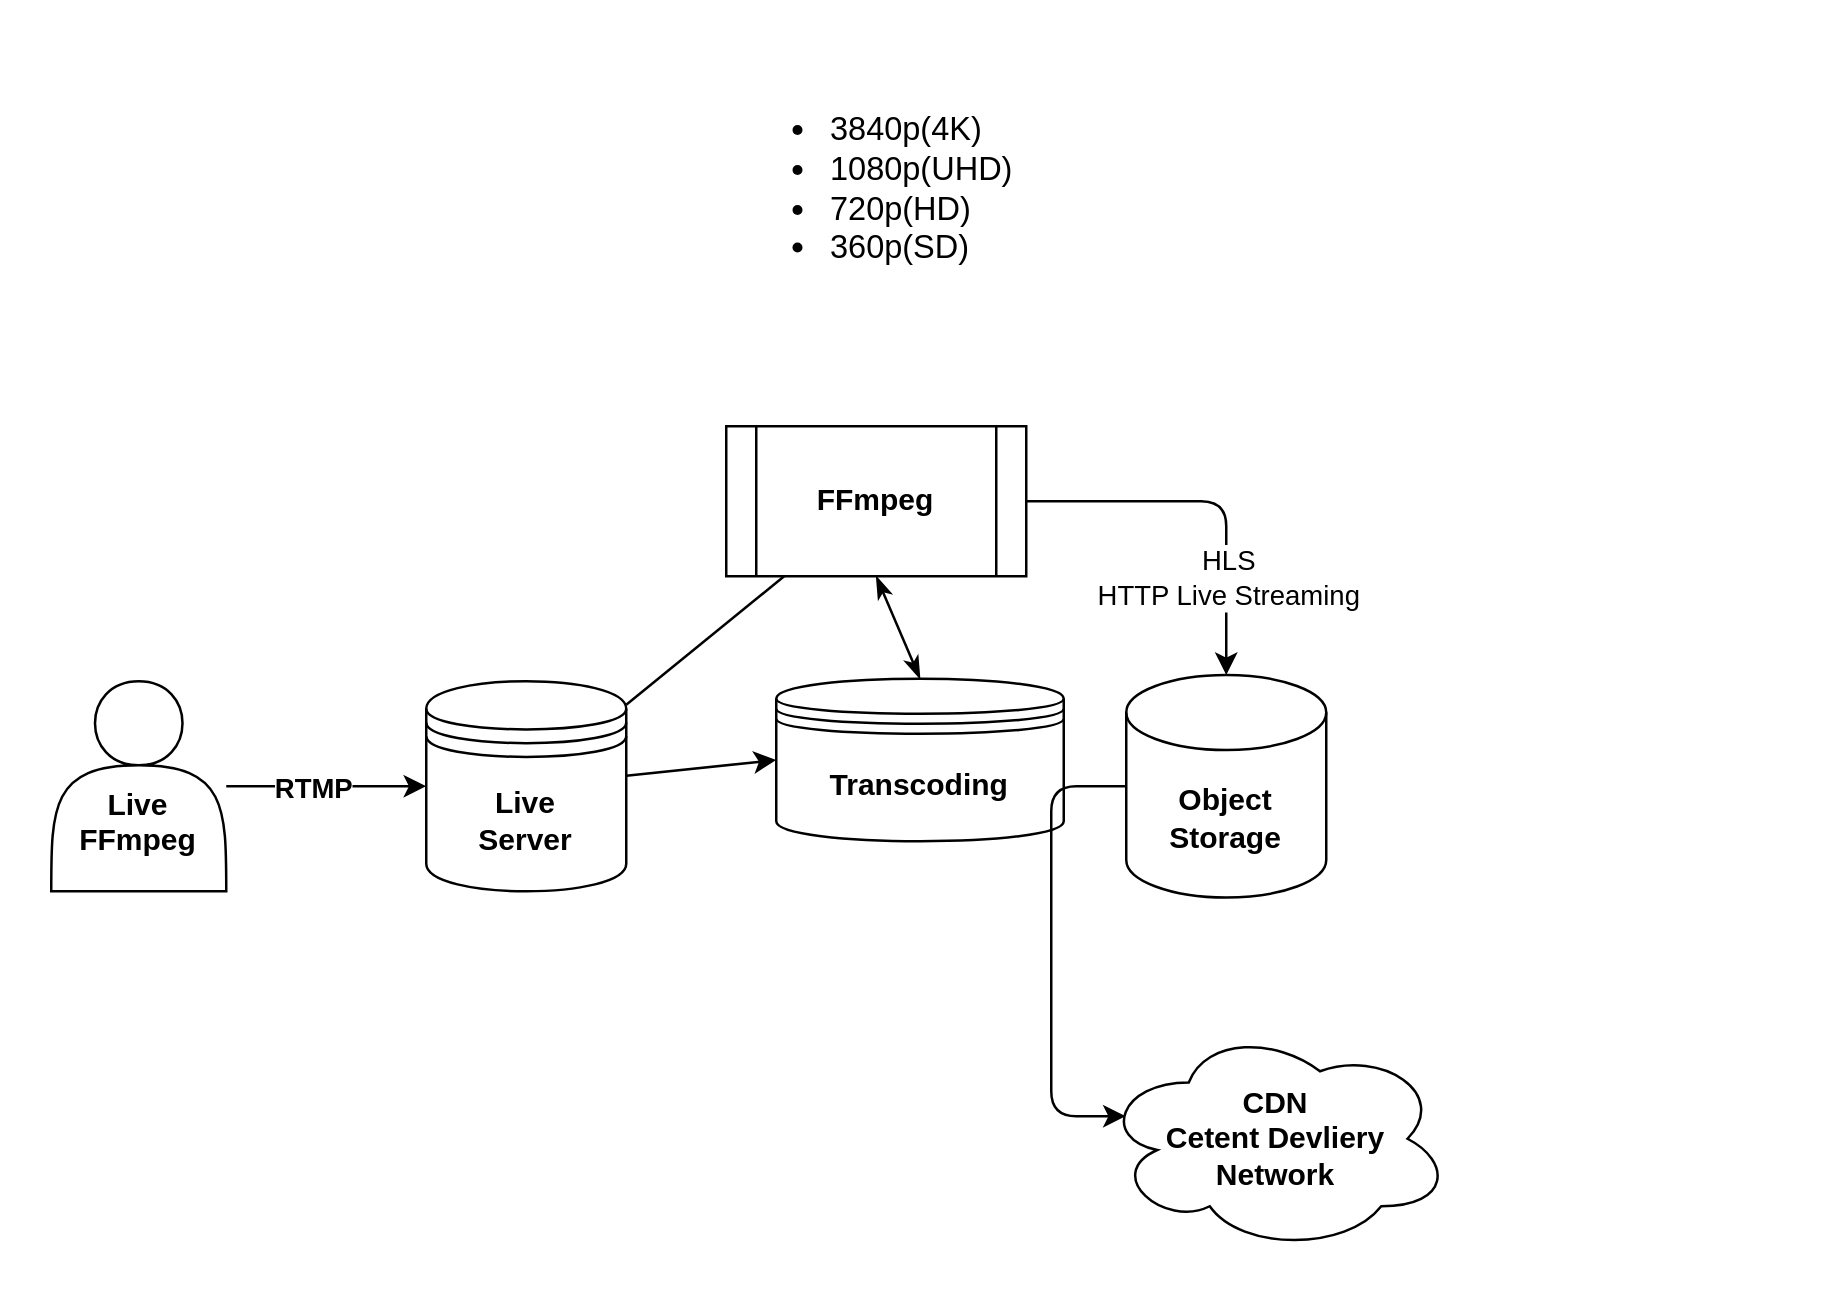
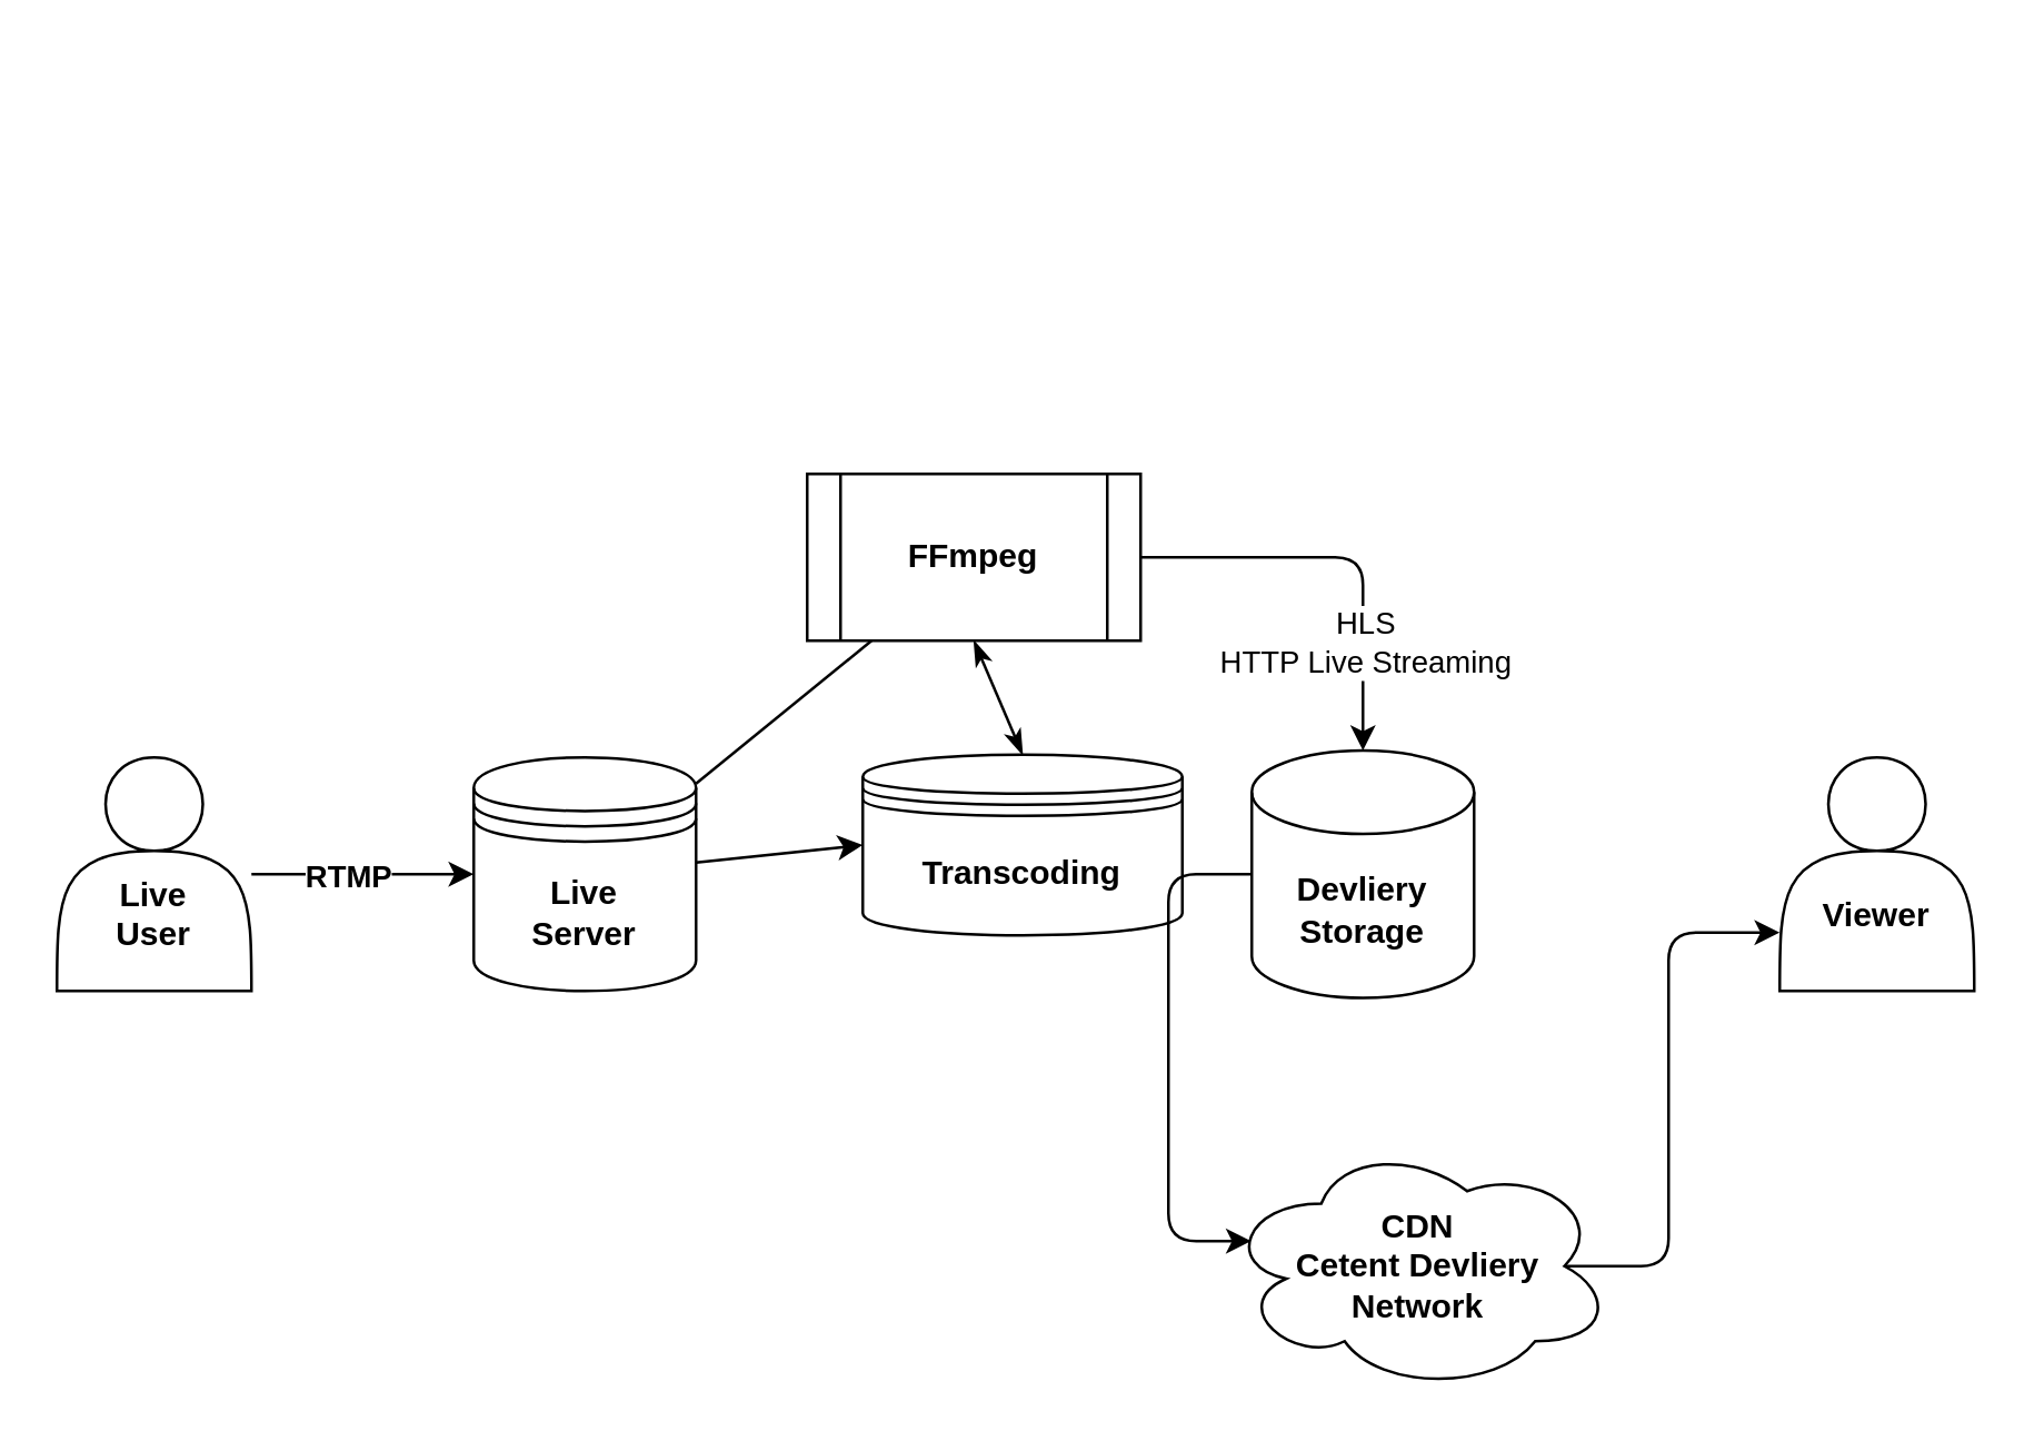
- <mxCell id="9" value="&lt;ul style=&quot;font-size: 13px&quot;&gt;&lt;li&gt;&lt;span&gt;3840p(4K)&lt;/span&gt;&lt;/li&gt;&lt;li&gt;&lt;span&gt;1080p(UHD)&lt;/span&gt;&lt;br&gt;&lt;/li&gt;&lt;li&gt;720p(HD)&lt;/li&gt;&lt;li&gt;360p(SD)&lt;/li&gt;&lt;/ul&gt;" style="text;strokeColor=none;fillColor=none;html=1;whiteSpace=wrap;verticalAlign=middle;overflow=hidden;" parent="1" vertex="1"><mxGeometry x="290" y="20" width="120" height="110" as="geometry" /></mxCell>
- <mxCell id="4" value="&lt;b&gt;&lt;br&gt;&lt;br&gt;Live&lt;br&gt;FFmpeg&lt;/b&gt;" style="shape=actor;whiteSpace=wrap;html=1;" parent="1" vertex="1"><mxGeometry x="20" y="272" width="70" height="84" as="geometry" /></mxCell>
+ <mxCell id="4" value="&lt;b&gt;&lt;br&gt;&lt;br&gt;Live&lt;br&gt;User&lt;/b&gt;" style="shape=actor;whiteSpace=wrap;html=1;" parent="1" vertex="1"><mxGeometry x="20" y="272" width="70" height="84" as="geometry" /></mxCell>
+ <mxCell id="8" value="&lt;b&gt;&lt;br&gt;&lt;br&gt;Viewer&lt;br&gt;&lt;/b&gt;" style="shape=actor;whiteSpace=wrap;html=1;" parent="1" vertex="1"><mxGeometry x="640" y="272" width="70" height="84" as="geometry" /></mxCell>
- <mxCell id="16" value="&lt;b&gt;Object Storage&lt;/b&gt;" style="shape=cylinder3;whiteSpace=wrap;html=1;boundedLbl=1;backgroundOutline=1;size=15;" vertex="1" parent="1"><mxGeometry x="450" y="269.5" width="80" height="89" as="geometry" /></mxCell>
+ <mxCell id="16" value="&lt;b&gt;Devliery Storage&lt;/b&gt;" style="shape=cylinder3;whiteSpace=wrap;html=1;boundedLbl=1;backgroundOutline=1;size=15;" vertex="1" parent="1"><mxGeometry x="450" y="269.5" width="80" height="89" as="geometry" /></mxCell>
+ <mxCell id="17" style="edgeStyle=none;html=1;entryX=0;entryY=0.75;entryDx=0;entryDy=0;startArrow=none;startFill=0;endArrow=classic;endFill=1;strokeColor=default;exitX=0.875;exitY=0.5;exitDx=0;exitDy=0;exitPerimeter=0;" edge="1" parent="1" source="18" target="8"><mxGeometry relative="1" as="geometry"><mxPoint x="570" y="320" as="sourcePoint" /><Array as="points"><mxPoint x="600" y="455" /><mxPoint x="600" y="335" /></Array></mxGeometry></mxCell>
